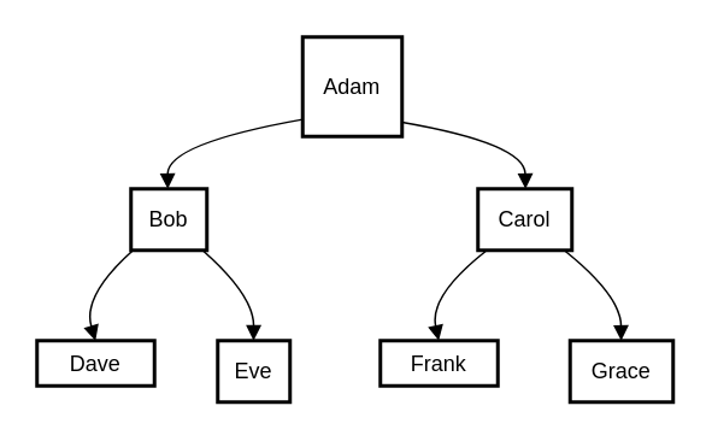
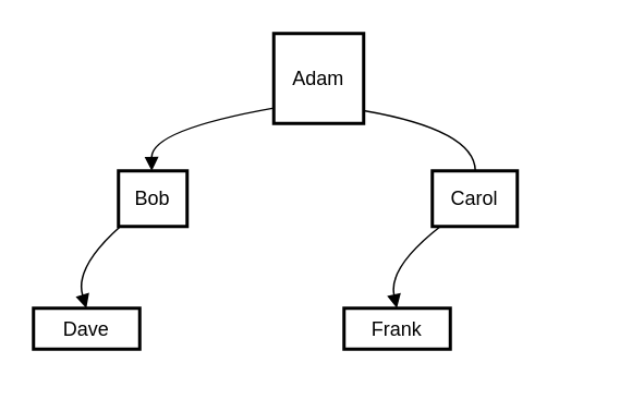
- <mxCell id="10" value="" style="curved=1;startArrow=none;endArrow=block;exitX=0.993;exitY=0.853;entryX=0.506;entryY=0;" edge="1" parent="1" source="2" target="4"><mxGeometry relative="1" as="geometry"><Array as="points"><mxPoint x="290" y="79" /></Array></mxGeometry></mxCell>
+ <mxCell id="10" value="" style="curved=1;startArrow=none;endArrow=none;exitX=0.993;exitY=0.853;entryX=0.506;entryY=0;" edge="1" parent="1" source="2" target="4"><mxGeometry relative="1" as="geometry"><Array as="points"><mxPoint x="290" y="79" /></Array></mxGeometry></mxCell>
- <mxCell id="12" value="" style="curved=1;startArrow=none;endArrow=block;exitX=0.943;exitY=1;entryX=0.496;entryY=0;" edge="1" parent="1" source="3" target="6"><mxGeometry relative="1" as="geometry"><Array as="points"><mxPoint x="140" y="163" /></Array></mxGeometry></mxCell>
- <mxCell id="14" value="" style="curved=1;startArrow=none;endArrow=block;exitX=0.918;exitY=1;entryX=0.496;entryY=0;" edge="1" parent="1" source="4" target="8"><mxGeometry relative="1" as="geometry"><Array as="points"><mxPoint x="343" y="163" /></Array></mxGeometry></mxCell>
- <mxCell id="6" value="Eve" style="whiteSpace=wrap;strokeWidth=2;" vertex="1" parent="1"><mxGeometry x="120" y="188" width="40" height="34" as="geometry" /></mxCell>
- <mxCell id="8" value="Grace" style="whiteSpace=wrap;strokeWidth=2;" vertex="1" parent="1"><mxGeometry x="315" y="188" width="57" height="34" as="geometry" /></mxCell>
